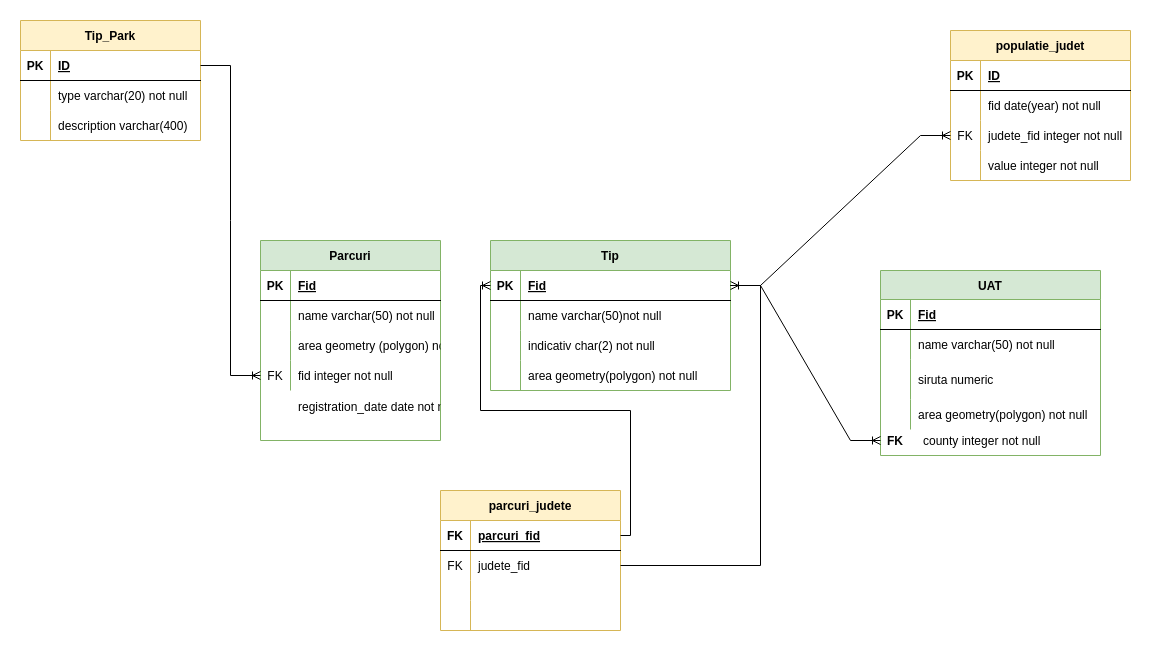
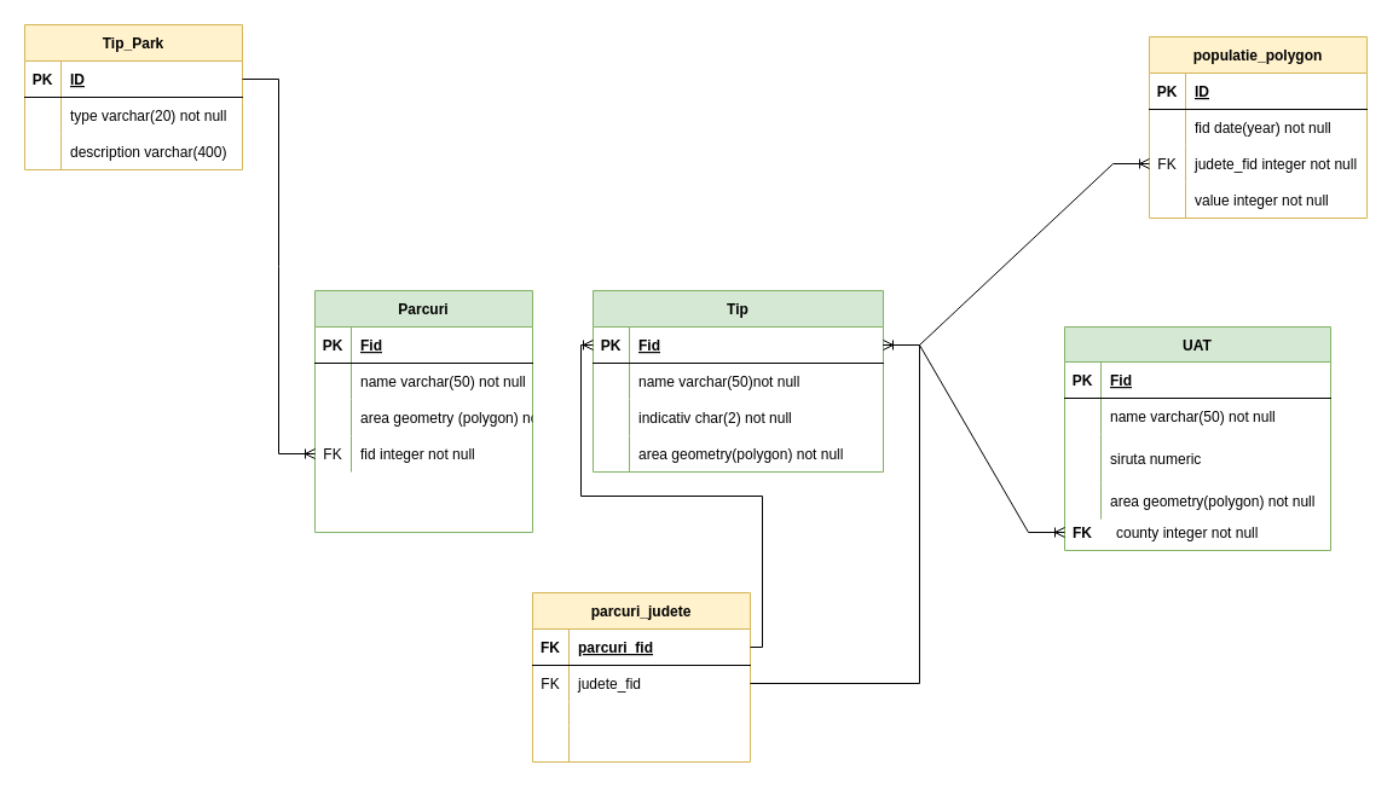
- <mxCell id="54" value="populatie_judet" style="shape=table;startSize=30;container=1;collapsible=1;childLayout=tableLayout;fixedRows=1;rowLines=0;fontStyle=1;align=center;resizeLast=1;fillColor=#fff2cc;strokeColor=#d6b656;" vertex="1" parent="1"><mxGeometry x="950" y="30" width="180" height="150" as="geometry" /></mxCell>
+ <mxCell id="54" value="populatie_polygon" style="shape=table;startSize=30;container=1;collapsible=1;childLayout=tableLayout;fixedRows=1;rowLines=0;fontStyle=1;align=center;resizeLast=1;fillColor=#fff2cc;strokeColor=#d6b656;" vertex="1" parent="1"><mxGeometry x="950" y="30" width="180" height="150" as="geometry" /></mxCell>
- <mxCell id="15" value="registration_date date not null" style="shape=partialRectangle;connectable=0;fillColor=none;top=0;left=0;bottom=0;right=0;align=left;spacingLeft=6;overflow=hidden;" vertex="1" parent="1"><mxGeometry x="290" y="391" width="150" height="30" as="geometry"><mxRectangle width="150" height="30" as="alternateBounds" /></mxGeometry></mxCell>
